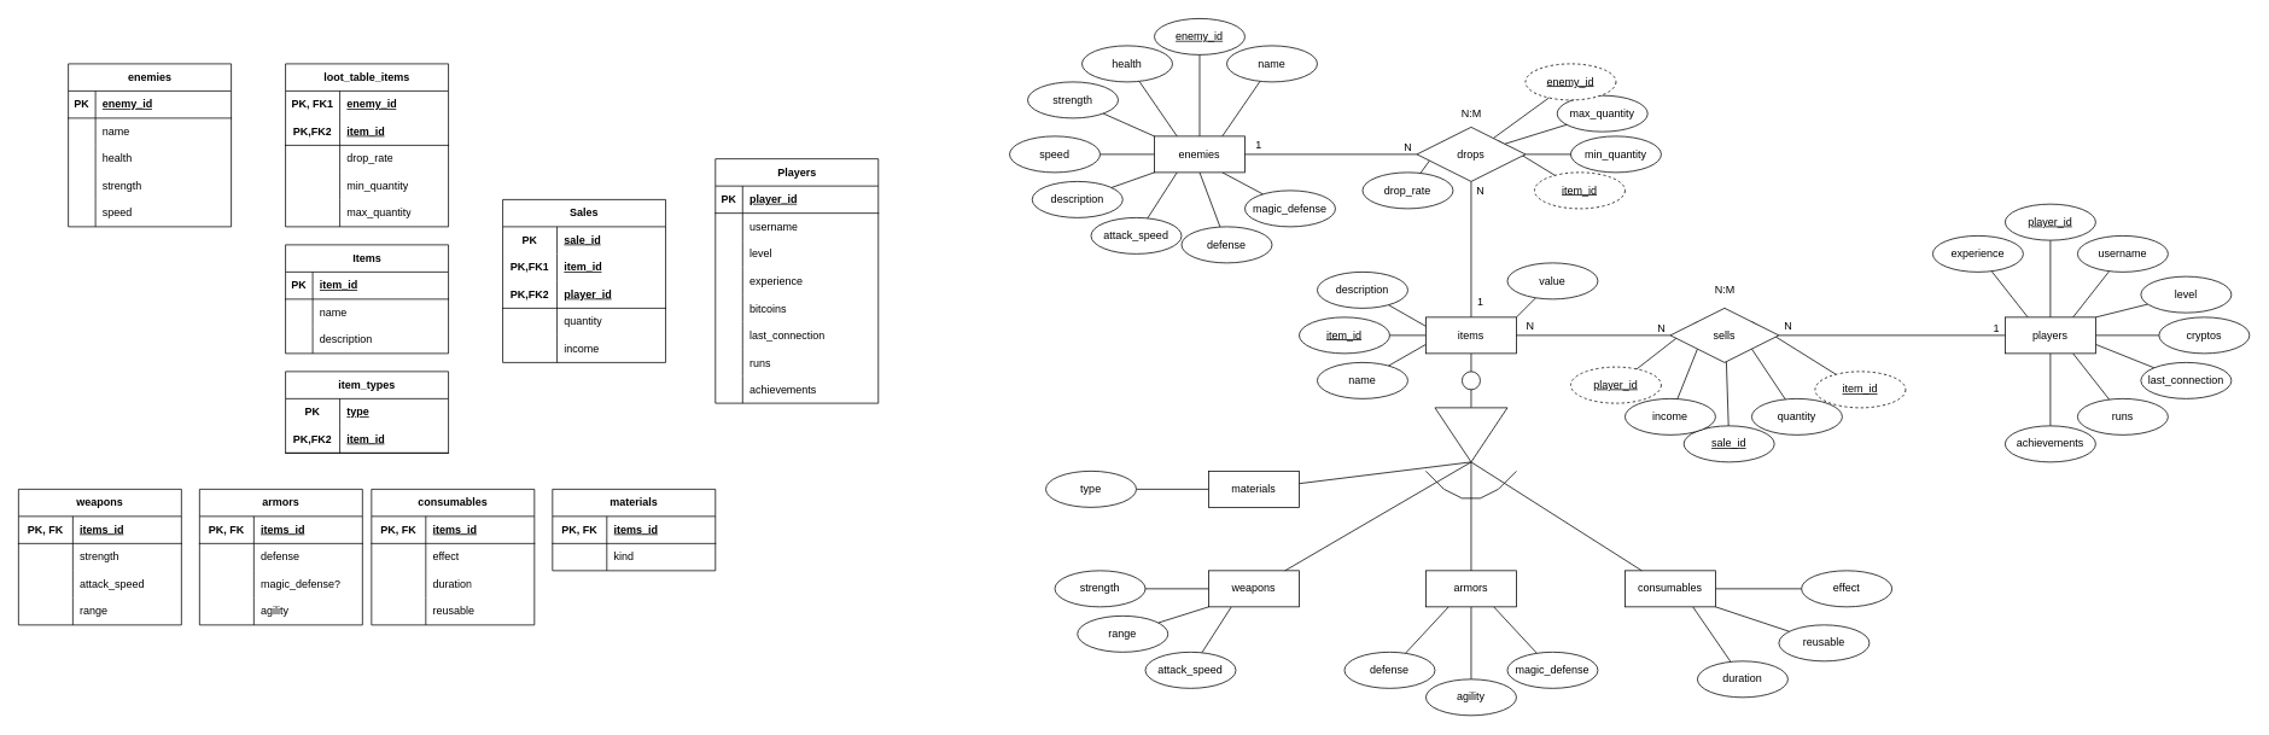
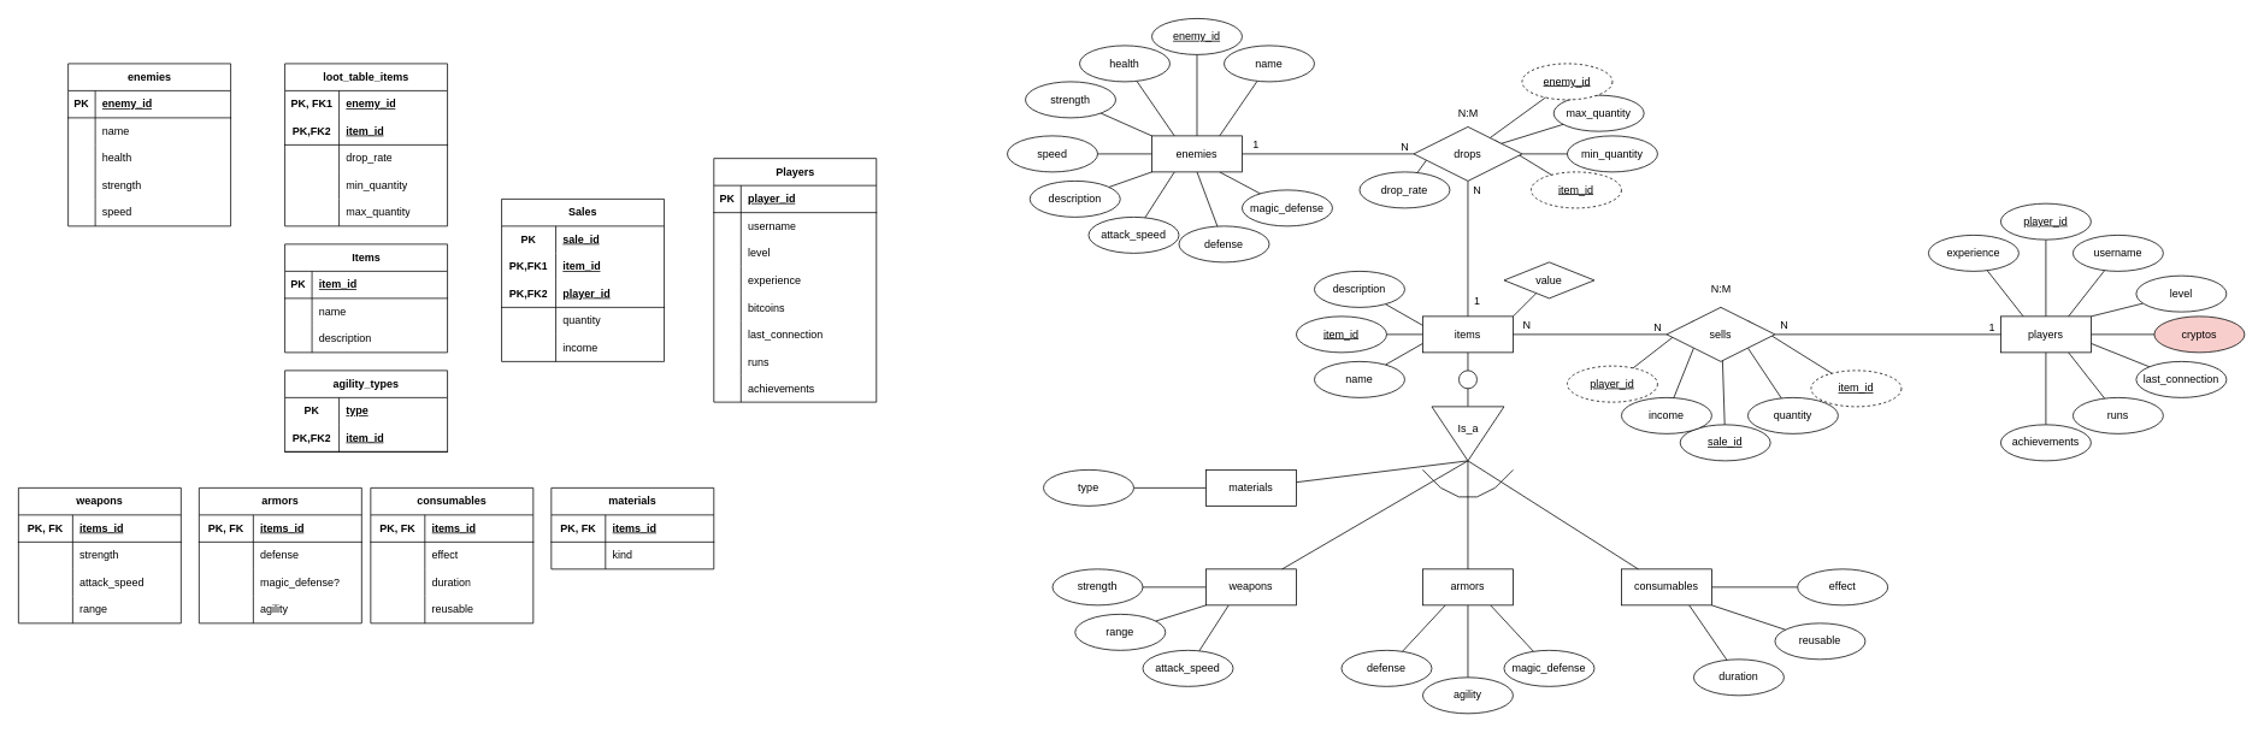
- <mxCell id="249" value="value" style="ellipse;whiteSpace=wrap;html=1;align=center;" parent="1" vertex="1"><mxGeometry x="1665" y="290" width="100" height="40" as="geometry" /></mxCell>
+ <mxCell id="249" value="value" style="rhombus;whiteSpace=wrap;html=1;align=center;" parent="1" vertex="1"><mxGeometry x="1665" y="290" width="100" height="40" as="geometry" /></mxCell>
- <mxCell id="185" value="cryptos" style="ellipse;whiteSpace=wrap;html=1;align=center;" parent="1" vertex="1"><mxGeometry x="2385" y="350" width="100" height="40" as="geometry" /></mxCell>
+ <mxCell id="185" value="cryptos" style="ellipse;whiteSpace=wrap;html=1;align=center;fillColor=#f8cecc;" parent="1" vertex="1"><mxGeometry x="2385" y="350" width="100" height="40" as="geometry" /></mxCell>
- <mxCell id="69" value="item_types" style="shape=table;startSize=30;container=1;collapsible=1;childLayout=tableLayout;fixedRows=1;rowLines=0;fontStyle=1;align=center;resizeLast=1;html=1;whiteSpace=wrap;" parent="1" vertex="1"><mxGeometry x="315" y="410" width="180" height="90" as="geometry" /></mxCell>
+ <mxCell id="69" value="agility_types" style="shape=table;startSize=30;container=1;collapsible=1;childLayout=tableLayout;fixedRows=1;rowLines=0;fontStyle=1;align=center;resizeLast=1;html=1;whiteSpace=wrap;" parent="1" vertex="1"><mxGeometry x="315" y="410" width="180" height="90" as="geometry" /></mxCell>
+ <mxCell id="233" value="Is_a" style="text;html=1;align=center;verticalAlign=middle;resizable=0;points=[];autosize=1;strokeColor=none;fillColor=none;" parent="1" vertex="1"><mxGeometry x="1600" y="460" width="50" height="30" as="geometry" /></mxCell>
